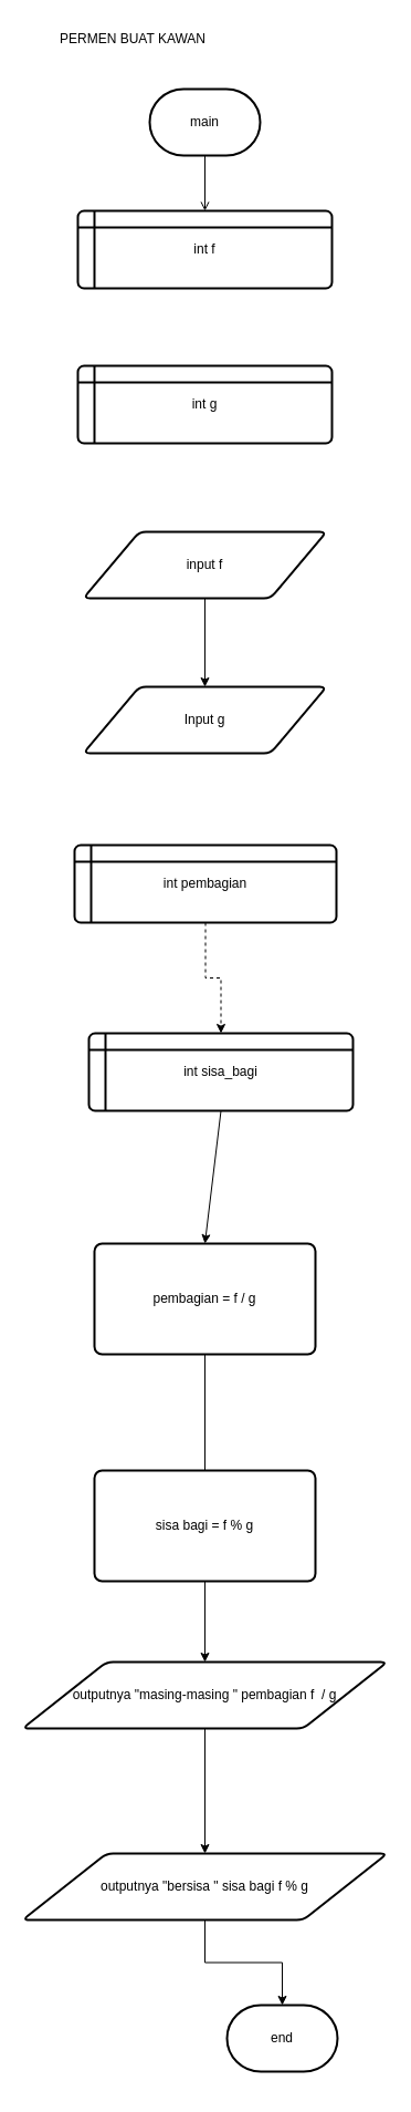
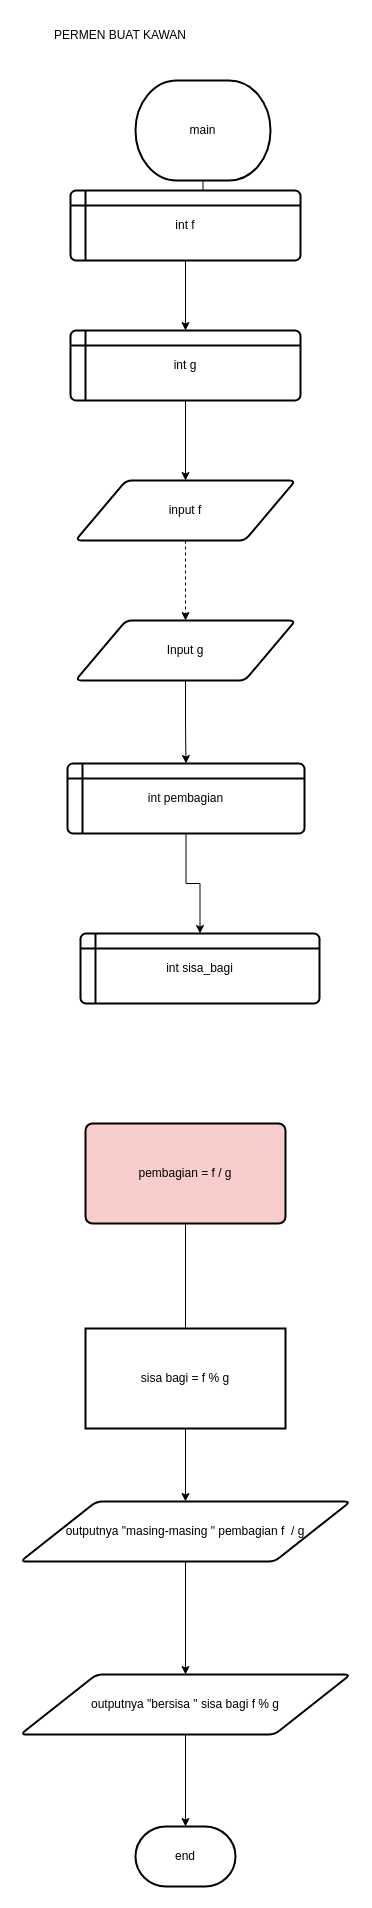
- <mxCell id="3" value="main" style="strokeWidth=2;html=1;shape=mxgraph.flowchart.terminator;whiteSpace=wrap;" parent="1" vertex="1"><mxGeometry x="135" y="80" width="100" height="60" as="geometry" /></mxCell>
+ <mxCell id="3" value="main" style="strokeWidth=2;html=1;shape=mxgraph.flowchart.terminator;whiteSpace=wrap;" parent="1" vertex="1"><mxGeometry x="135" y="80" width="135" height="100" as="geometry" /></mxCell>
+ <mxCell id="4" value="" style="edgeStyle=orthogonalEdgeStyle;rounded=0;orthogonalLoop=1;jettySize=auto;html=1;" parent="1" source="5" target="7" edge="1"><mxGeometry relative="1" as="geometry" /></mxCell>
+ <mxCell id="6" value="" style="edgeStyle=orthogonalEdgeStyle;rounded=0;orthogonalLoop=1;jettySize=auto;html=1;" parent="1" source="7" target="9" edge="1"><mxGeometry relative="1" as="geometry" /></mxCell>
- <mxCell id="8" value="" style="edgeStyle=orthogonalEdgeStyle;rounded=0;orthogonalLoop=1;jettySize=auto;html=1;" parent="1" source="9" target="11" edge="1"><mxGeometry relative="1" as="geometry" /></mxCell>
+ <mxCell id="8" value="" style="edgeStyle=orthogonalEdgeStyle;rounded=0;orthogonalLoop=1;jettySize=auto;html=1;dashed=1;" parent="1" source="9" target="11" edge="1"><mxGeometry relative="1" as="geometry" /></mxCell>
+ <mxCell id="10" value="" style="edgeStyle=orthogonalEdgeStyle;rounded=0;orthogonalLoop=1;jettySize=auto;html=1;" edge="1" parent="1" source="11" target="23"><mxGeometry relative="1" as="geometry" /></mxCell>
- <mxCell id="22" value="" style="edgeStyle=orthogonalEdgeStyle;rounded=0;orthogonalLoop=1;jettySize=auto;html=1;dashed=1;" edge="1" parent="1" source="23" target="24"><mxGeometry relative="1" as="geometry" /></mxCell>
+ <mxCell id="22" value="" style="edgeStyle=orthogonalEdgeStyle;rounded=0;orthogonalLoop=1;jettySize=auto;html=1;" edge="1" parent="1" source="23" target="24"><mxGeometry relative="1" as="geometry" /></mxCell>
- <mxCell id="25" value="" style="endArrow=classic;html=1;rounded=0;exitX=0.5;exitY=1;exitDx=0;exitDy=0;entryX=0.5;entryY=0;entryDx=0;entryDy=0;" edge="1" parent="1" source="24" target="13"><mxGeometry width="50" height="50" relative="1" as="geometry"><mxPoint x="179" y="1007" as="sourcePoint" /><mxPoint x="182" y="1140" as="targetPoint" /><Array as="points" /></mxGeometry></mxCell>
- <mxCell id="13" value="pembagian = f / g" style="rounded=1;whiteSpace=wrap;html=1;absoluteArcSize=1;arcSize=14;strokeWidth=2;" parent="1" vertex="1"><mxGeometry x="85" y="1123" width="200" height="100" as="geometry" /></mxCell>
+ <mxCell id="13" value="pembagian = f / g" style="rounded=1;whiteSpace=wrap;html=1;absoluteArcSize=1;arcSize=14;strokeWidth=2;fillColor=#f8cecc;" parent="1" vertex="1"><mxGeometry x="85" y="1123" width="200" height="100" as="geometry" /></mxCell>
- <mxCell id="15" value="sisa bagi = f % g" style="rounded=1;whiteSpace=wrap;html=1;absoluteArcSize=1;arcSize=14;strokeWidth=2;" parent="1" vertex="1"><mxGeometry x="85" y="1328" width="200" height="100" as="geometry" /></mxCell>
+ <mxCell id="15" value="sisa bagi = f % g" style="whiteSpace=wrap;html=1;absoluteArcSize=1;arcSize=14;strokeWidth=2;rounded=0;" parent="1" vertex="1"><mxGeometry x="85" y="1328" width="200" height="100" as="geometry" /></mxCell>
- <mxCell id="20" value="end" style="strokeWidth=2;html=1;shape=mxgraph.flowchart.terminator;whiteSpace=wrap;" parent="1" vertex="1"><mxGeometry x="205" y="1811" width="100" height="60" as="geometry" /></mxCell>
+ <mxCell id="20" value="end" style="strokeWidth=2;html=1;shape=mxgraph.flowchart.terminator;whiteSpace=wrap;" parent="1" vertex="1"><mxGeometry x="135" y="1826" width="100" height="60" as="geometry" /></mxCell>
